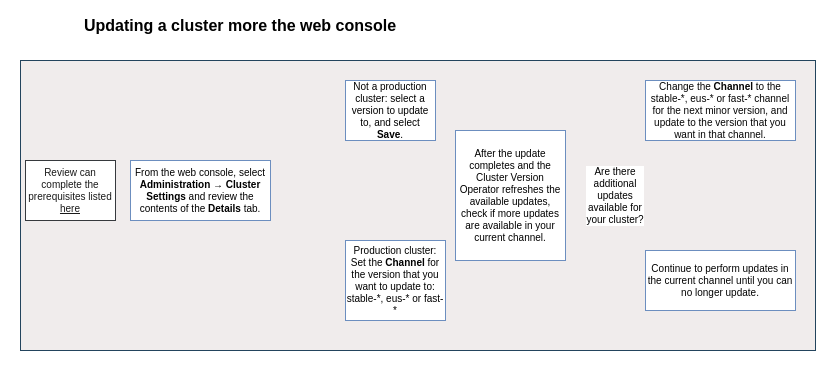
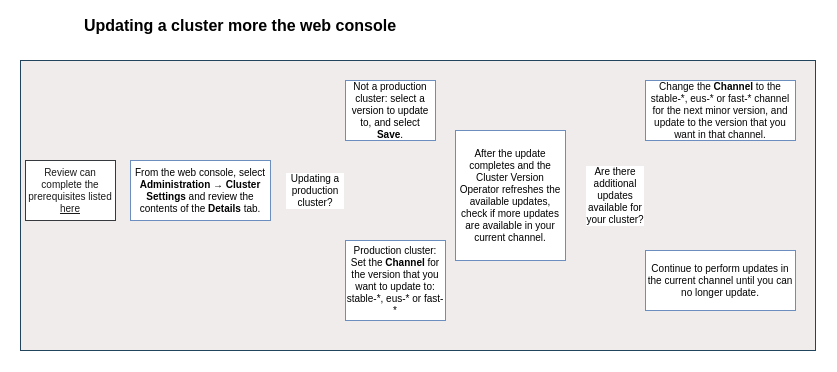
+ <mxCell id="11" value="Updating a production cluster?" style="text;strokeColor=none;align=center;fillColor=none;html=1;verticalAlign=middle;whiteSpace=wrap;rounded=0;labelBackgroundColor=#ffffff;fontSize=10;fontColor=#000000;" vertex="1" parent="1"><mxGeometry x="285" y="167.5" width="60" height="45" as="geometry" /></mxCell>
